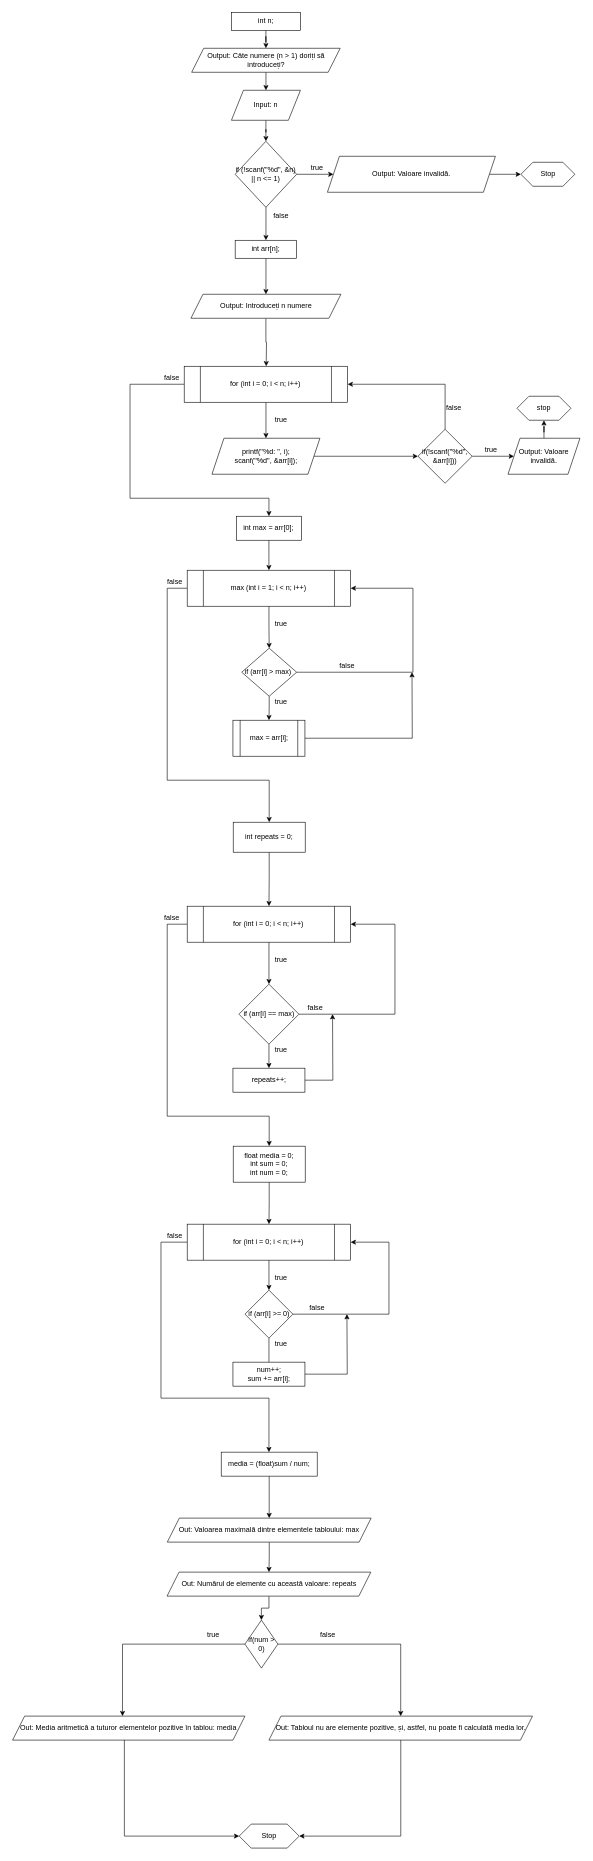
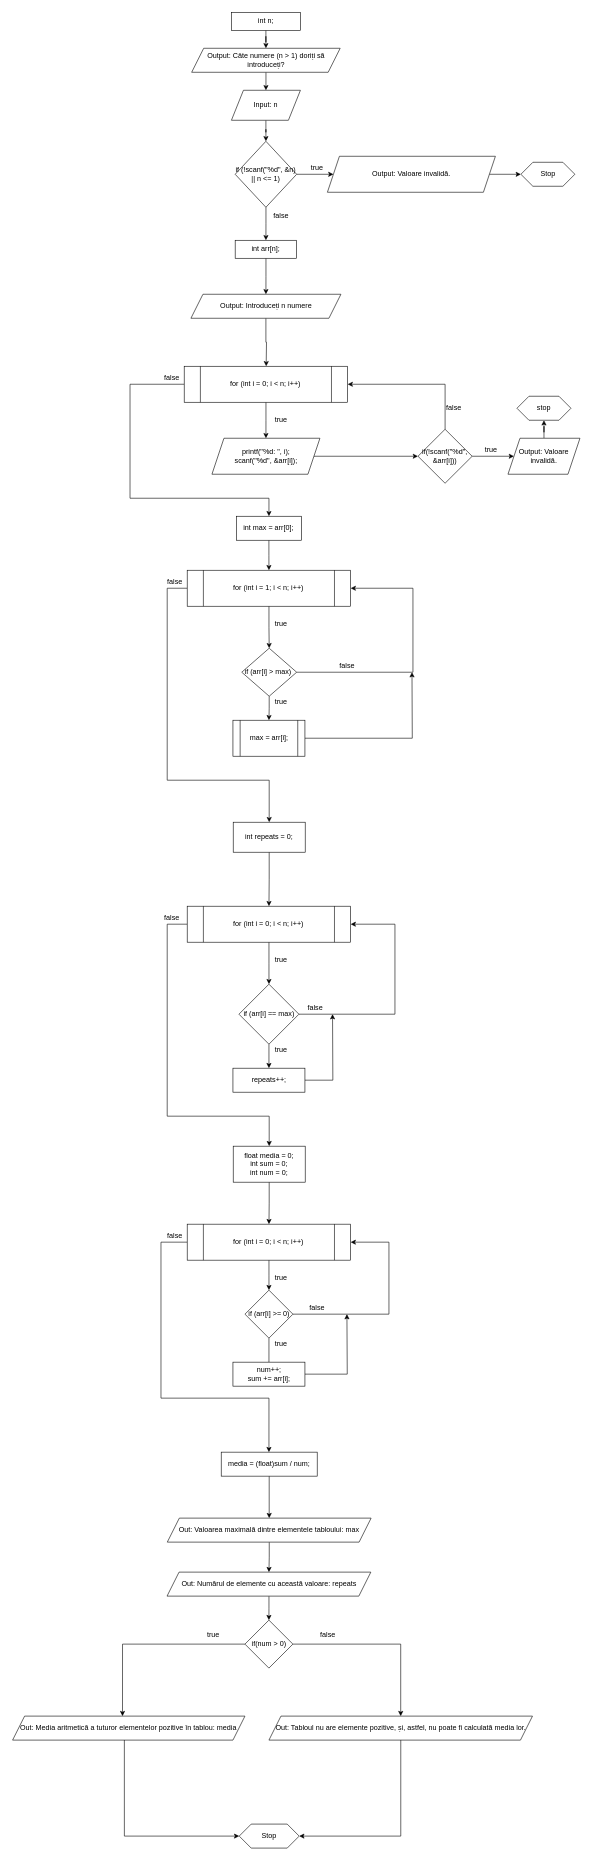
- <mxCell id="23" value="&lt;span style=&quot;font-size: 12px&quot;&gt;max (int i = 1; i &amp;lt; n; i++)&lt;/span&gt;" style="shape=process;whiteSpace=wrap;html=1;backgroundOutline=1;" parent="1" vertex="1"><mxGeometry x="311.31" y="950" width="272.5" height="60" as="geometry" /></mxCell>
+ <mxCell id="23" value="&lt;span style=&quot;font-size: 12px&quot;&gt;for (int i = 1; i &amp;lt; n; i++)&lt;/span&gt;" style="shape=process;whiteSpace=wrap;html=1;backgroundOutline=1;" parent="1" vertex="1"><mxGeometry x="311.31" y="950" width="272.5" height="60" as="geometry" /></mxCell>
- <mxCell id="89" value="if(num &gt; 0)" style="rhombus;whiteSpace=wrap;html=1;" vertex="1" parent="1"><mxGeometry x="407.53" y="2700" width="55" height="80" as="geometry" /></mxCell>
+ <mxCell id="89" value="if(num &gt; 0)" style="rhombus;whiteSpace=wrap;html=1;" vertex="1" parent="1"><mxGeometry x="407.53" y="2700" width="80" height="80" as="geometry" /></mxCell>
